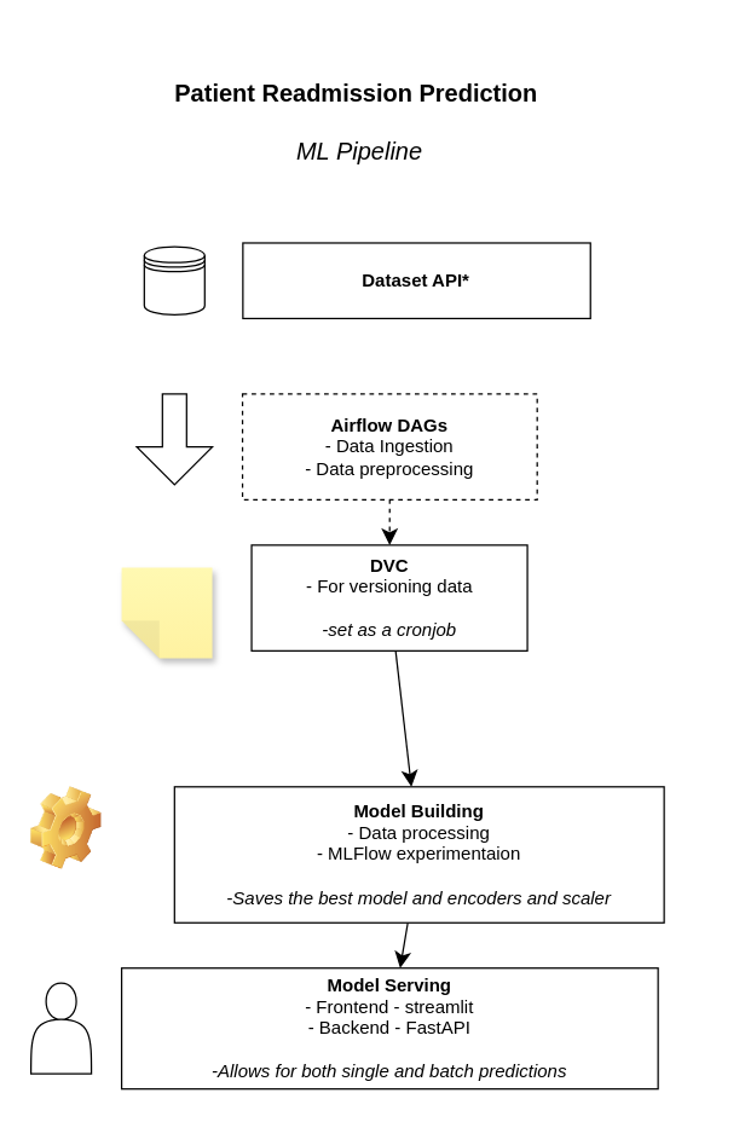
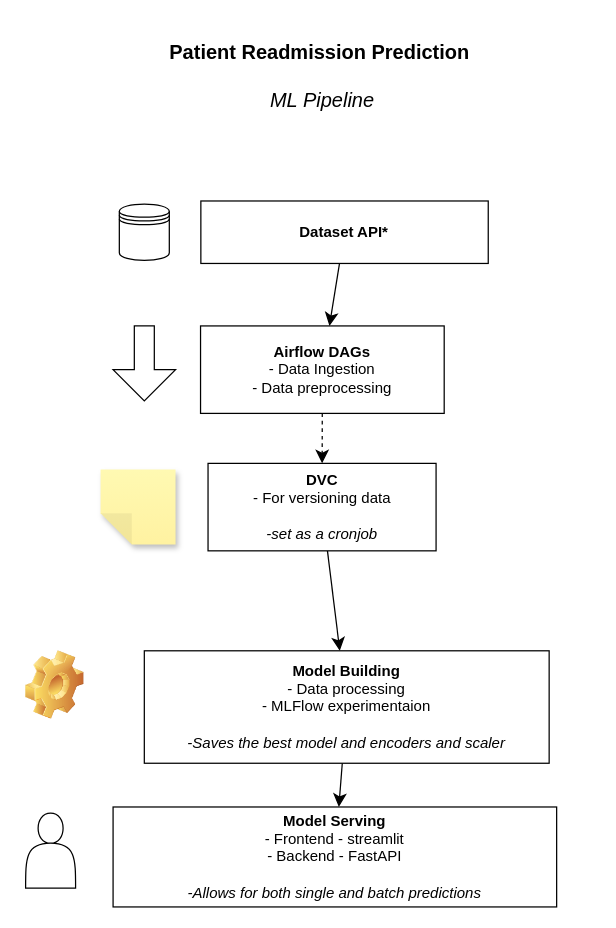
- <mxCell id="11" value="&lt;div&gt;&lt;b&gt;Patient Readmission Prediction &lt;/b&gt;&lt;br&gt;&lt;/div&gt;&lt;div&gt;&lt;br&gt;&lt;/div&gt;&lt;div&gt;&lt;i&gt;&amp;nbsp;ML Pipeline&lt;/i&gt;&lt;/div&gt;" style="text;strokeColor=none;fillColor=none;html=1;align=center;verticalAlign=middle;whiteSpace=wrap;rounded=0;fontSize=16;" vertex="1" parent="1"><mxGeometry x="19.75" y="40" width="431" height="80" as="geometry" /></mxCell>
+ <mxCell id="11" value="&lt;div&gt;&lt;b&gt;Patient Readmission Prediction &lt;/b&gt;&lt;br&gt;&lt;/div&gt;&lt;div&gt;&lt;br&gt;&lt;/div&gt;&lt;div&gt;&lt;i&gt;&amp;nbsp;ML Pipeline&lt;/i&gt;&lt;/div&gt;" style="text;strokeColor=none;fillColor=none;html=1;align=center;verticalAlign=middle;whiteSpace=wrap;rounded=0;fontSize=16;" vertex="1" parent="1"><mxGeometry x="39.75" y="20" width="431" height="80" as="geometry" /></mxCell>
+ <mxCell id="2" value="" style="edgeStyle=none;curved=1;rounded=0;orthogonalLoop=1;jettySize=auto;html=1;fontSize=12;startSize=8;endSize=8;" edge="1" parent="1" source="3" target="5"><mxGeometry relative="1" as="geometry" /></mxCell>
- <mxCell id="5" value="&lt;div&gt;&lt;b&gt;Airflow DAGs&lt;/b&gt;&lt;/div&gt;&lt;div&gt;- Data Ingestion&lt;/div&gt;&lt;div&gt;- Data preprocessing&lt;/div&gt;" style="rounded=0;whiteSpace=wrap;html=1;dashed=1;" vertex="1" parent="1"><mxGeometry x="160" y="260" width="195" height="70" as="geometry" /></mxCell>
+ <mxCell id="5" value="&lt;div&gt;&lt;b&gt;Airflow DAGs&lt;/b&gt;&lt;/div&gt;&lt;div&gt;- Data Ingestion&lt;/div&gt;&lt;div&gt;- Data preprocessing&lt;/div&gt;" style="rounded=0;whiteSpace=wrap;html=1;" vertex="1" parent="1"><mxGeometry x="160" y="260" width="195" height="70" as="geometry" /></mxCell>
- <mxCell id="7" value="&lt;div&gt;&lt;b&gt;DVC &lt;/b&gt;&lt;br&gt;&lt;/div&gt;&lt;div&gt;- For versioning data&lt;/div&gt;&lt;div&gt;&lt;br&gt;&lt;/div&gt;&lt;div&gt;&lt;i&gt;-set as a cronjob&lt;/i&gt;&lt;/div&gt;" style="rounded=0;whiteSpace=wrap;html=1;" vertex="1" parent="1"><mxGeometry x="166" y="360" width="182.5" height="70" as="geometry" /></mxCell>
+ <mxCell id="7" value="&lt;div&gt;&lt;b&gt;DVC &lt;/b&gt;&lt;br&gt;&lt;/div&gt;&lt;div&gt;- For versioning data&lt;/div&gt;&lt;div&gt;&lt;br&gt;&lt;/div&gt;&lt;div&gt;&lt;i&gt;-set as a cronjob&lt;/i&gt;&lt;/div&gt;" style="rounded=0;whiteSpace=wrap;html=1;" vertex="1" parent="1"><mxGeometry x="166" y="370" width="182.5" height="70" as="geometry" /></mxCell>
- <mxCell id="10" value="&lt;div&gt;&lt;b&gt;Model Serving&lt;/b&gt;&lt;/div&gt;&lt;div&gt;- Frontend - streamlit&lt;/div&gt;&lt;div&gt;- Backend - FastAPI&lt;br&gt;&lt;br&gt;&lt;i&gt;-Allows for both single and batch predictions&lt;/i&gt;&lt;/div&gt;" style="rounded=0;whiteSpace=wrap;html=1;" vertex="1" parent="1"><mxGeometry x="80" y="640" width="355" height="80" as="geometry" /></mxCell>
+ <mxCell id="10" value="&lt;div&gt;&lt;b&gt;Model Serving&lt;/b&gt;&lt;/div&gt;&lt;div&gt;- Frontend - streamlit&lt;/div&gt;&lt;div&gt;- Backend - FastAPI&lt;br&gt;&lt;br&gt;&lt;i&gt;-Allows for both single and batch predictions&lt;/i&gt;&lt;/div&gt;" style="rounded=0;whiteSpace=wrap;html=1;" vertex="1" parent="1"><mxGeometry x="90" y="645" width="355" height="80" as="geometry" /></mxCell>
